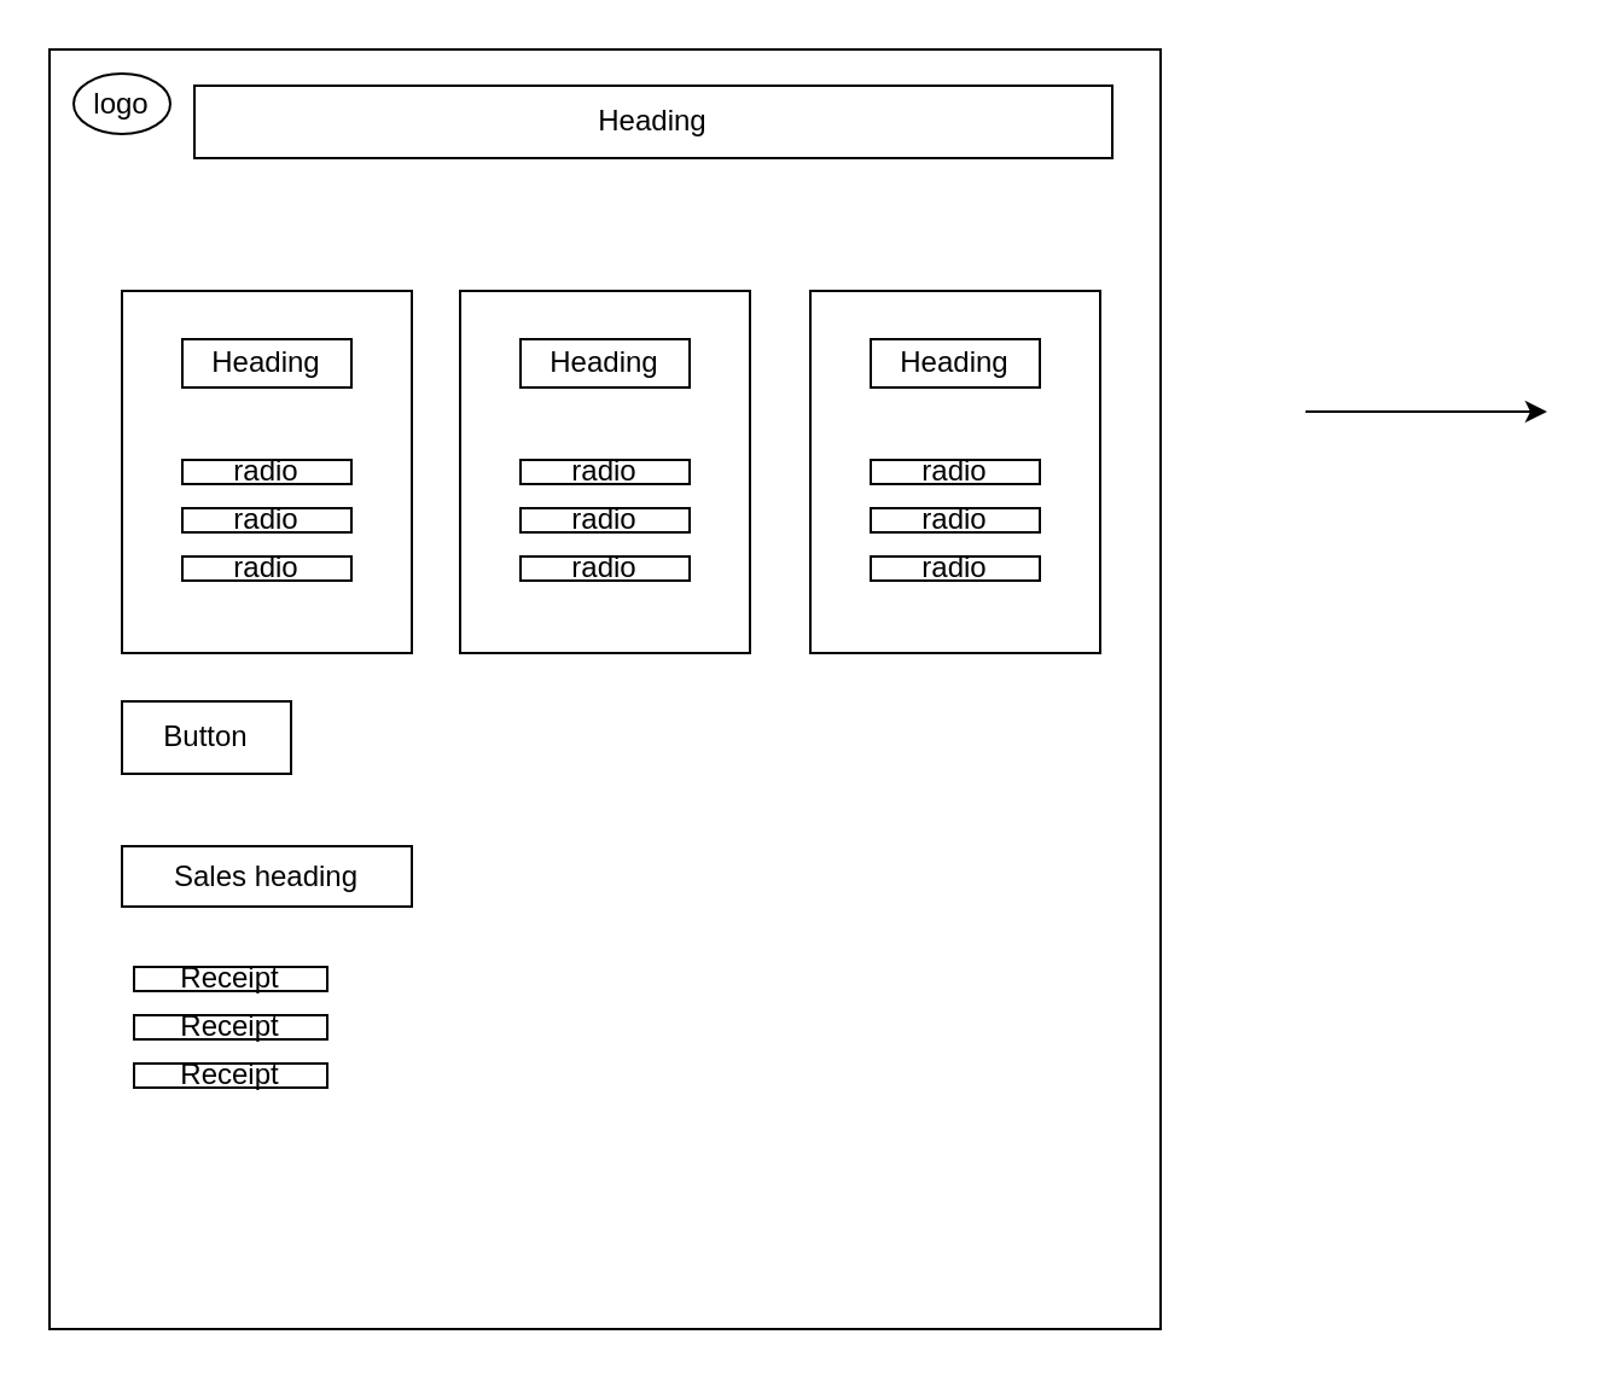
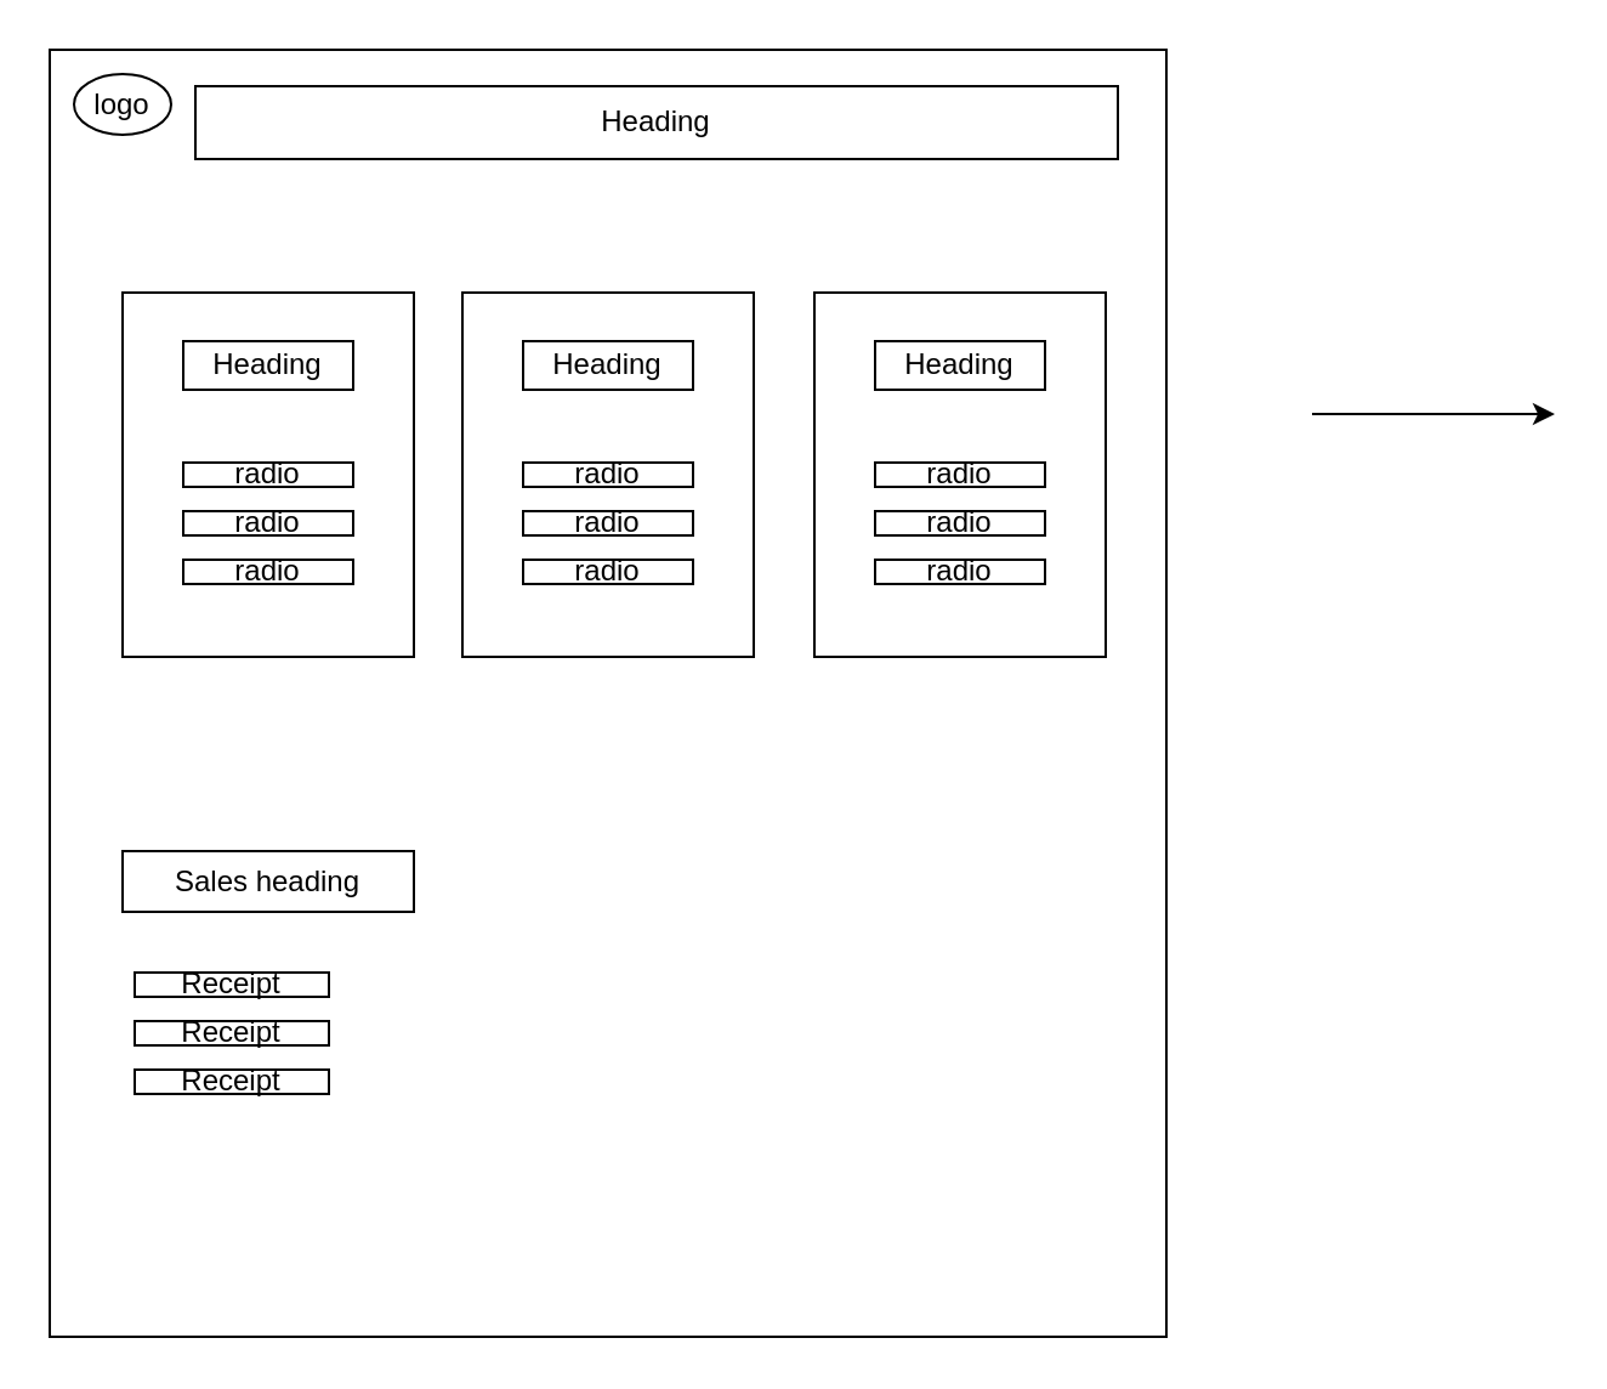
- <mxCell id="20" value="Button" style="whiteSpace=wrap;html=1;" parent="1" vertex="1"><mxGeometry x="50" y="290" width="70" height="30" as="geometry" /></mxCell>
